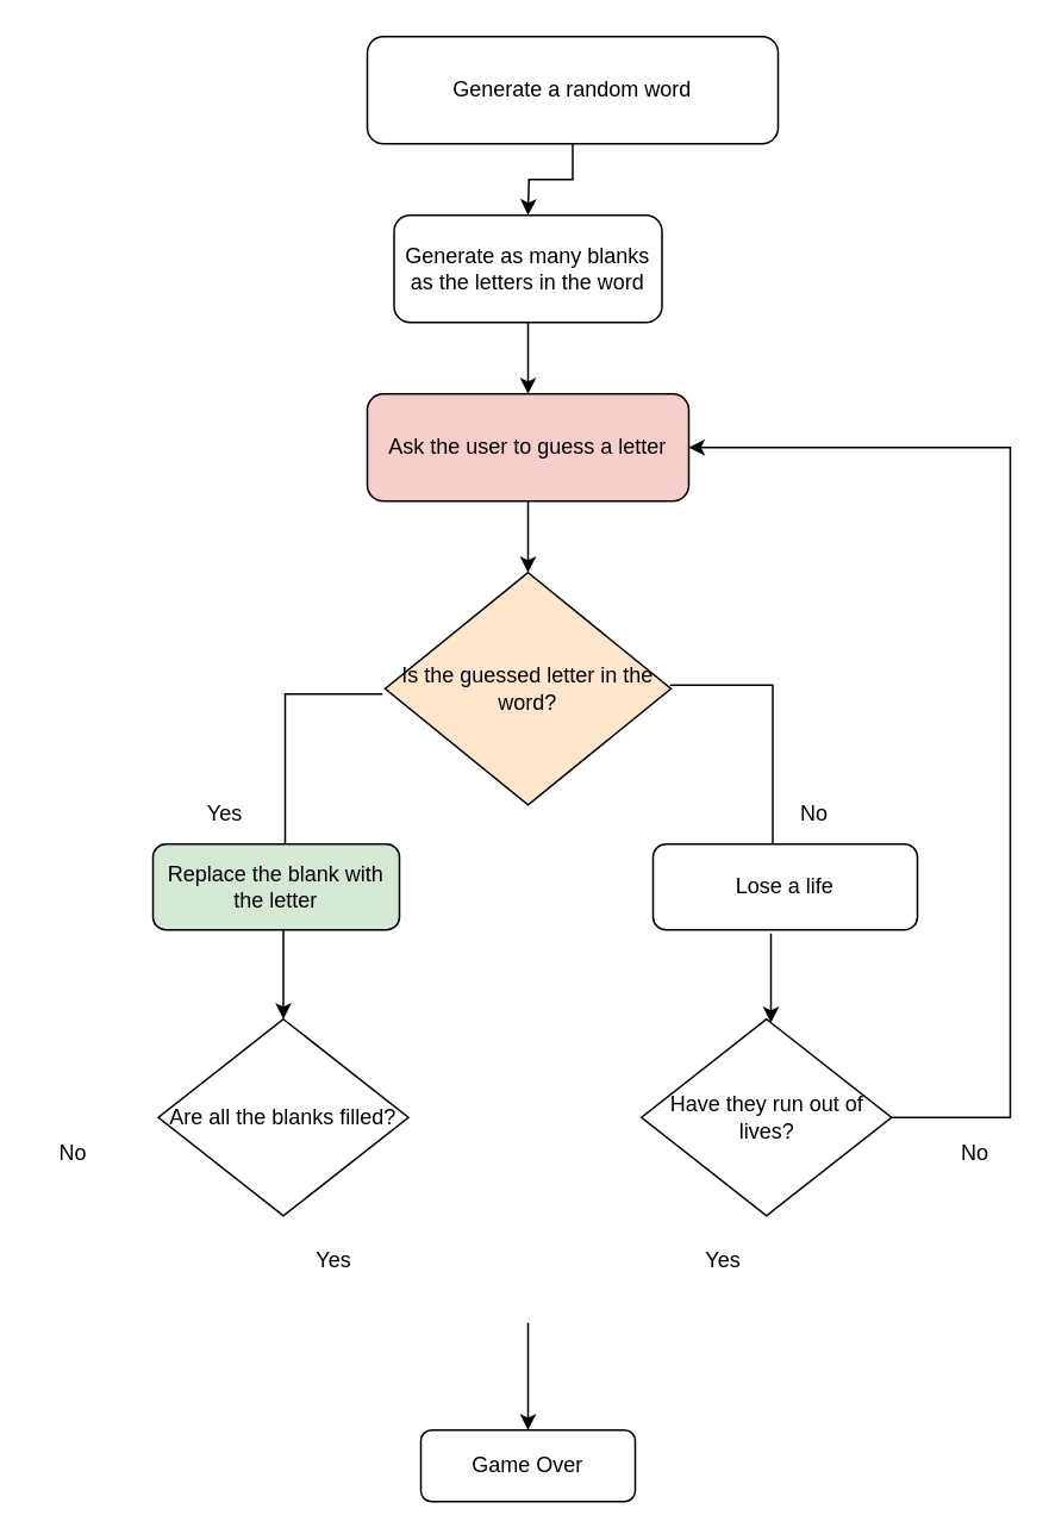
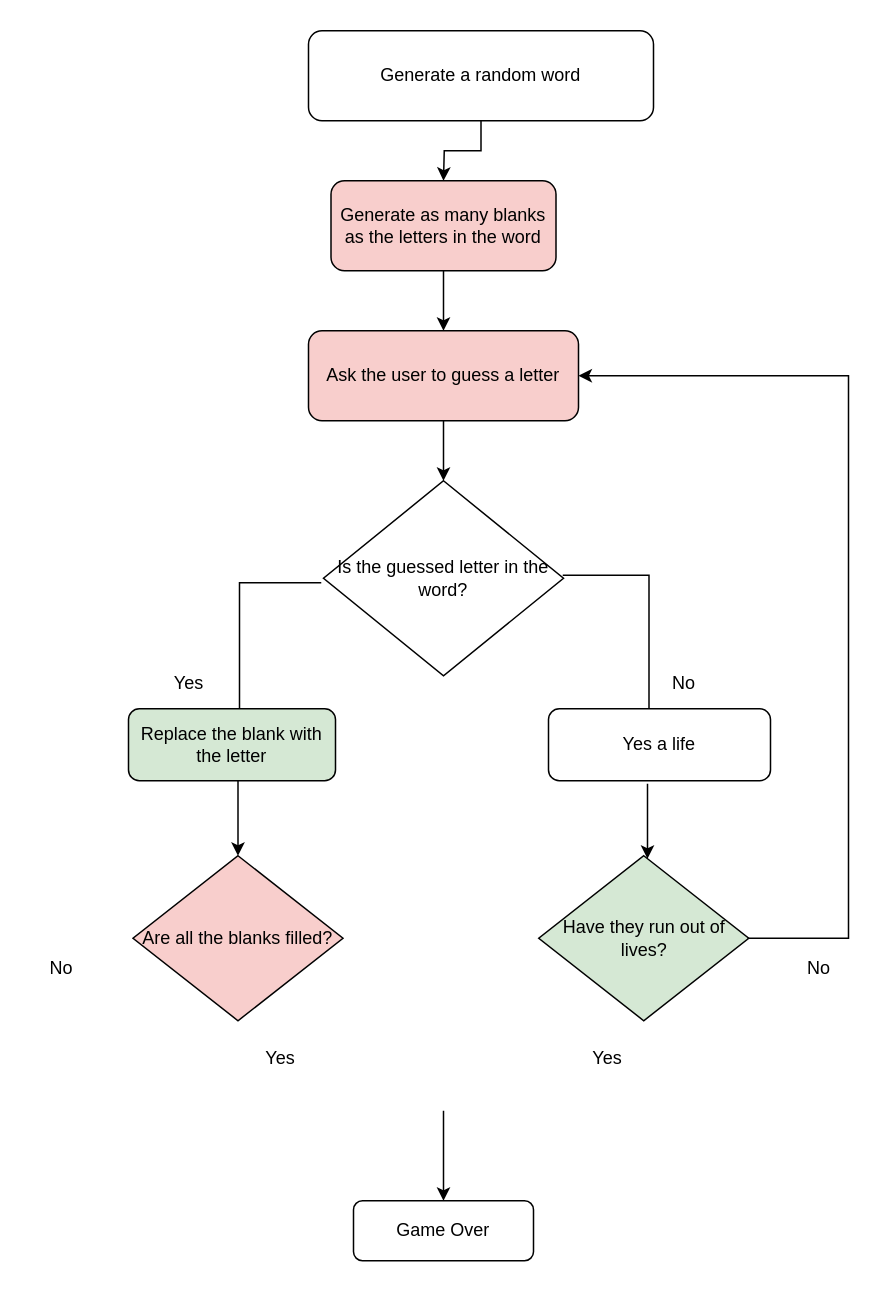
- <mxCell id="5" value="Generate as many blanks as the letters in the word" style="rounded=1;whiteSpace=wrap;html=1;" parent="1" vertex="1"><mxGeometry x="220" y="120" width="150" height="60" as="geometry" /></mxCell>
+ <mxCell id="5" value="Generate as many blanks as the letters in the word" style="rounded=1;whiteSpace=wrap;html=1;fillColor=#f8cecc;" parent="1" vertex="1"><mxGeometry x="220" y="120" width="150" height="60" as="geometry" /></mxCell>
- <mxCell id="8" value="Is the guessed letter in the word?" style="rhombus;whiteSpace=wrap;html=1;rotation=0;fillColor=#ffe6cc;" parent="1" vertex="1"><mxGeometry x="215" y="320" width="160" height="130" as="geometry" /></mxCell>
+ <mxCell id="8" value="Is the guessed letter in the word?" style="rhombus;whiteSpace=wrap;html=1;rotation=0;" parent="1" vertex="1"><mxGeometry x="215" y="320" width="160" height="130" as="geometry" /></mxCell>
- <mxCell id="13" value="Lose a life" style="rounded=1;whiteSpace=wrap;html=1;" parent="1" vertex="1"><mxGeometry x="365" y="472" width="148" height="48" as="geometry" /></mxCell>
+ <mxCell id="13" value="Yes a life" style="rounded=1;whiteSpace=wrap;html=1;" parent="1" vertex="1"><mxGeometry x="365" y="472" width="148" height="48" as="geometry" /></mxCell>
- <mxCell id="15" value="Are all the blanks filled?" style="rhombus;whiteSpace=wrap;html=1;rotation=0;" parent="1" vertex="1"><mxGeometry x="88" y="570" width="140" height="110" as="geometry" /></mxCell>
+ <mxCell id="15" value="Are all the blanks filled?" style="rhombus;whiteSpace=wrap;html=1;rotation=0;fillColor=#f8cecc;" parent="1" vertex="1"><mxGeometry x="88" y="570" width="140" height="110" as="geometry" /></mxCell>
- <mxCell id="16" value="Have they run out of lives?" style="rhombus;whiteSpace=wrap;html=1;rotation=0;" parent="1" vertex="1"><mxGeometry x="358.5" y="570" width="140" height="110" as="geometry" /></mxCell>
+ <mxCell id="16" value="Have they run out of lives?" style="rhombus;whiteSpace=wrap;html=1;rotation=0;fillColor=#d5e8d4;" parent="1" vertex="1"><mxGeometry x="358.5" y="570" width="140" height="110" as="geometry" /></mxCell>
